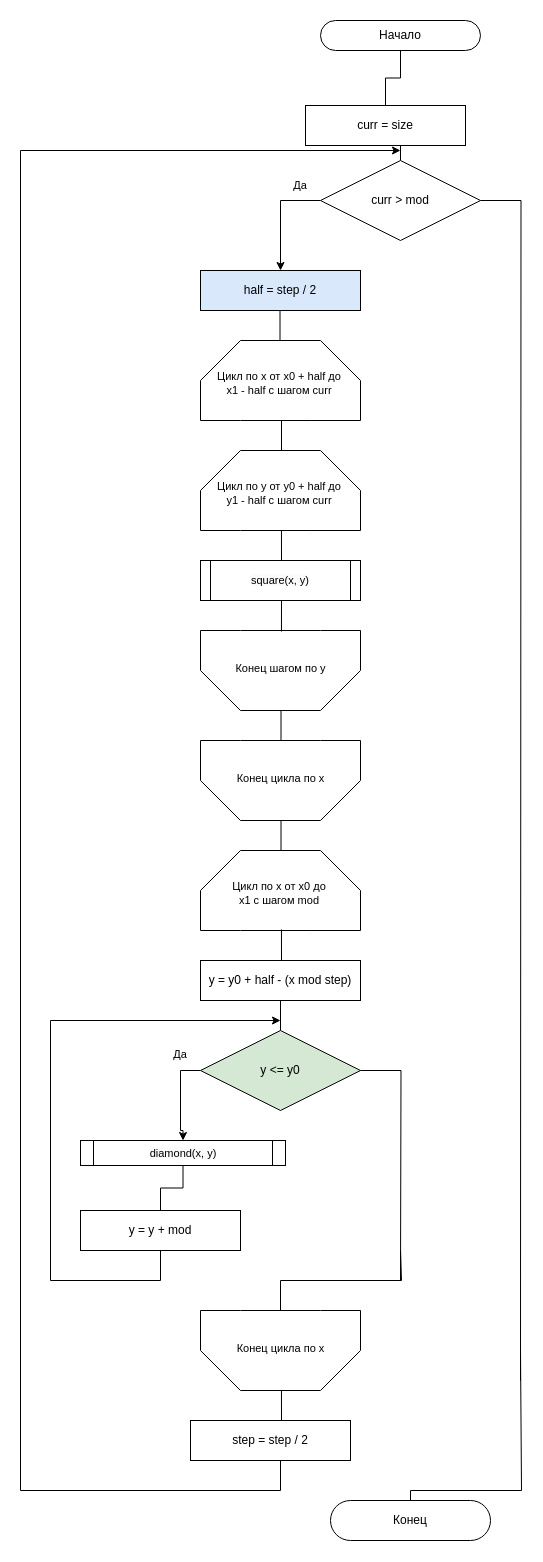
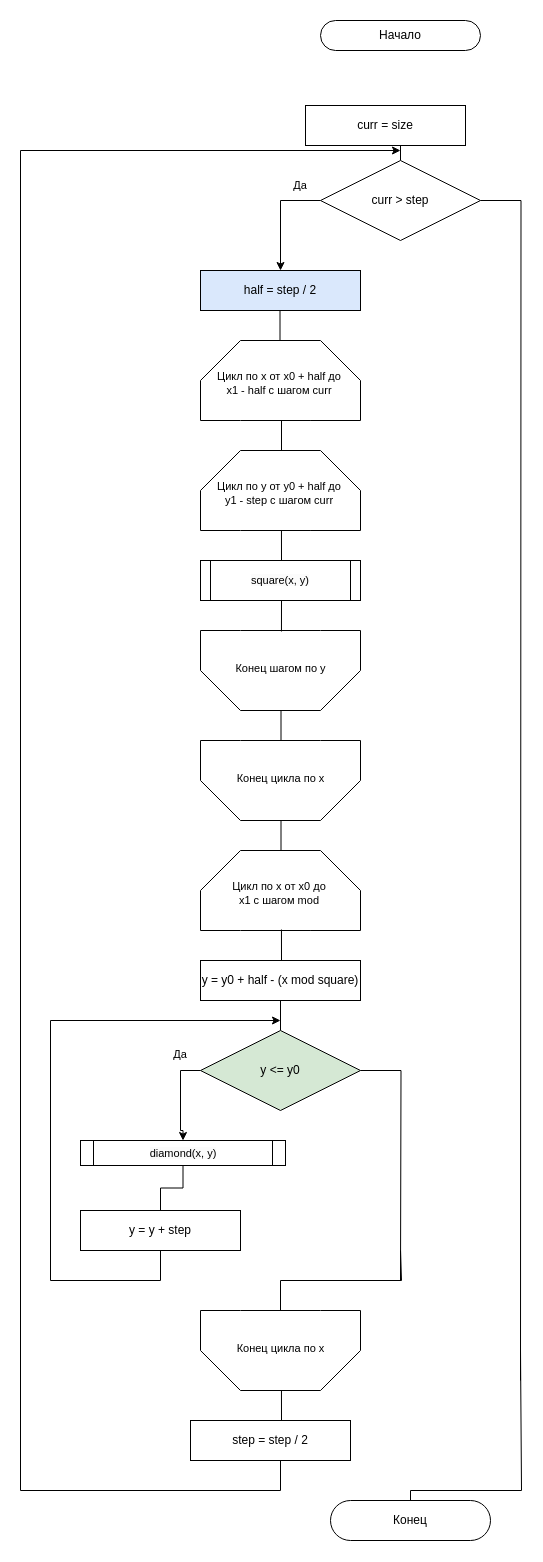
- <mxCell id="2" style="edgeStyle=orthogonalEdgeStyle;rounded=0;orthogonalLoop=1;jettySize=auto;html=1;exitX=0.5;exitY=1;exitDx=0;exitDy=0;entryX=0.5;entryY=0;entryDx=0;entryDy=0;endArrow=none;endFill=0;" edge="1" parent="1" source="3" target="5"><mxGeometry relative="1" as="geometry" /></mxCell>
- <mxCell id="8" value="curr &amp;gt; mod" style="rhombus;whiteSpace=wrap;html=1;" vertex="1" parent="1"><mxGeometry x="320" y="160" width="160" height="80" as="geometry" /></mxCell>
+ <mxCell id="8" value="curr &amp;gt; step" style="rhombus;whiteSpace=wrap;html=1;" vertex="1" parent="1"><mxGeometry x="320" y="160" width="160" height="80" as="geometry" /></mxCell>
- <mxCell id="11" value="&lt;div style=&quot;font-size: 11px;&quot;&gt;Цикл по y от y0 + half до&amp;nbsp;&lt;/div&gt;&lt;div style=&quot;font-size: 11px;&quot;&gt;y1 - half с шагом curr&amp;nbsp;&lt;/div&gt;" style="verticalLabelPosition=middle;verticalAlign=middle;html=1;shape=mxgraph.basic.polygon;polyCoords=[[0.25,0],[0.75,0],[1,0.25],[1,0.5],[0.69,0.5],[0.25,0.5],[0,0.5],[0,0.25]];polyline=0;labelBackgroundColor=none;labelPosition=center;align=center;spacingTop=-75;spacing=2;fontSize=11;" vertex="1" parent="1"><mxGeometry x="200" y="450" width="160" height="160" as="geometry" /></mxCell>
+ <mxCell id="11" value="&lt;div style=&quot;font-size: 11px;&quot;&gt;Цикл по y от y0 + half до&amp;nbsp;&lt;/div&gt;&lt;div style=&quot;font-size: 11px;&quot;&gt;y1 - step с шагом curr&amp;nbsp;&lt;/div&gt;" style="verticalLabelPosition=middle;verticalAlign=middle;html=1;shape=mxgraph.basic.polygon;polyCoords=[[0.25,0],[0.75,0],[1,0.25],[1,0.5],[0.69,0.5],[0.25,0.5],[0,0.5],[0,0.25]];polyline=0;labelBackgroundColor=none;labelPosition=center;align=center;spacingTop=-75;spacing=2;fontSize=11;" vertex="1" parent="1"><mxGeometry x="200" y="450" width="160" height="160" as="geometry" /></mxCell>
- <mxCell id="23" value="y = y0 + half - (x mod step)" style="rounded=0;whiteSpace=wrap;html=1;" vertex="1" parent="1"><mxGeometry x="200" y="960" width="160" height="40" as="geometry" /></mxCell>
+ <mxCell id="23" value="y = y0 + half - (x mod square)" style="rounded=0;whiteSpace=wrap;html=1;" vertex="1" parent="1"><mxGeometry x="200" y="960" width="160" height="40" as="geometry" /></mxCell>
- <mxCell id="33" value="y = y + mod" style="rounded=0;whiteSpace=wrap;html=1;" vertex="1" parent="1"><mxGeometry x="80" y="1210" width="160" height="40" as="geometry" /></mxCell>
+ <mxCell id="33" value="y = y + step" style="rounded=0;whiteSpace=wrap;html=1;" vertex="1" parent="1"><mxGeometry x="80" y="1210" width="160" height="40" as="geometry" /></mxCell>
